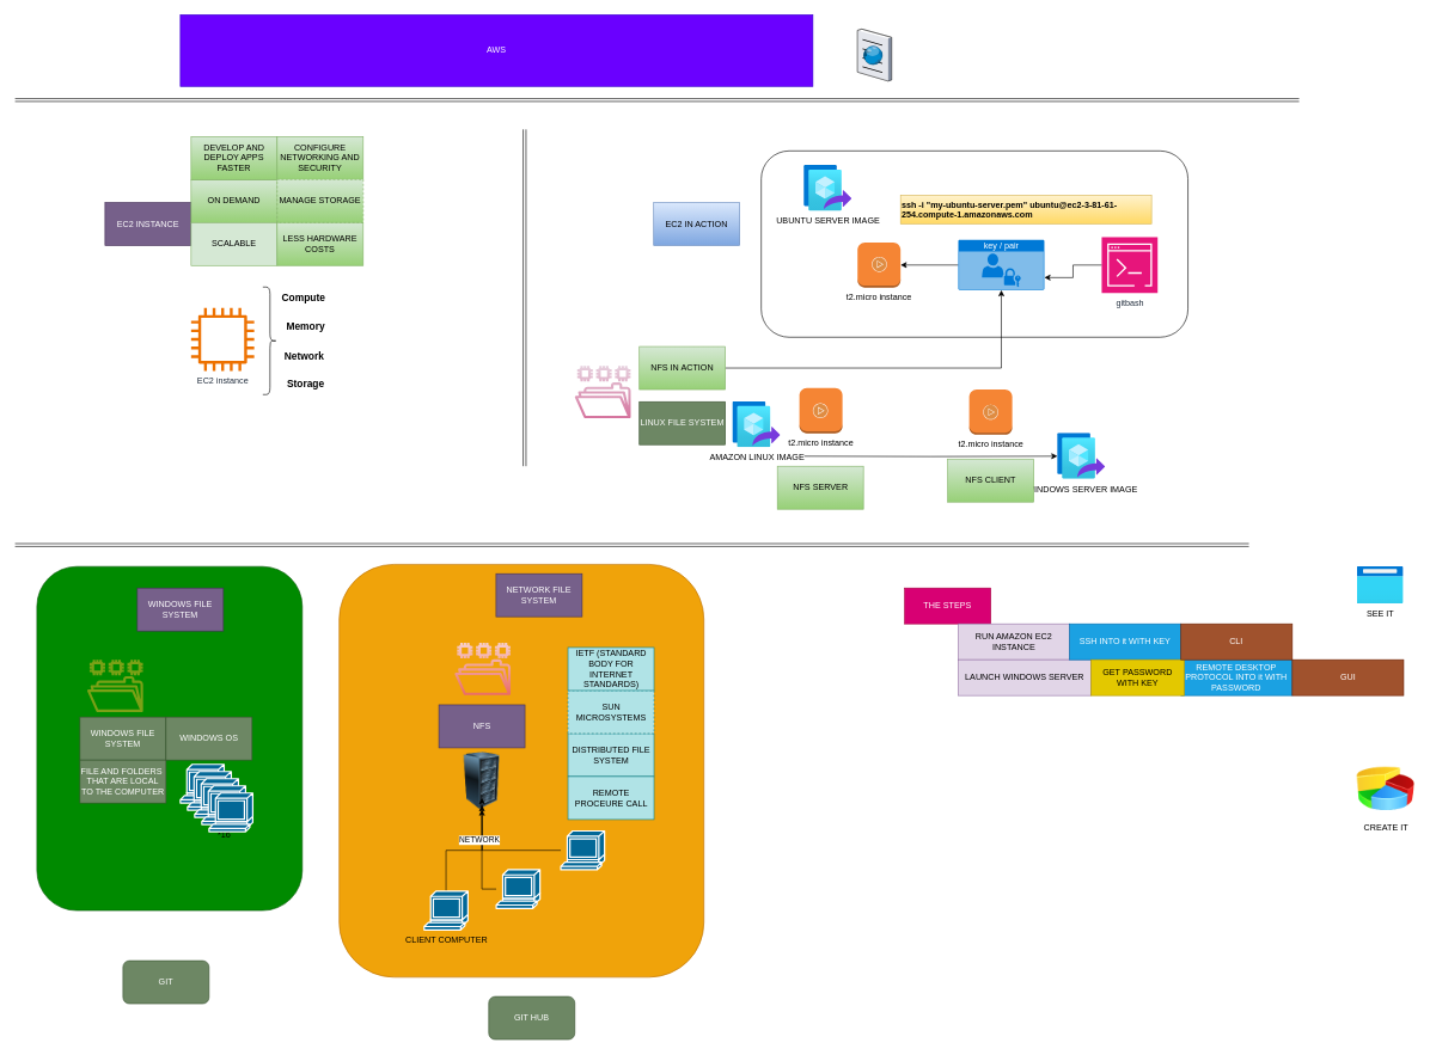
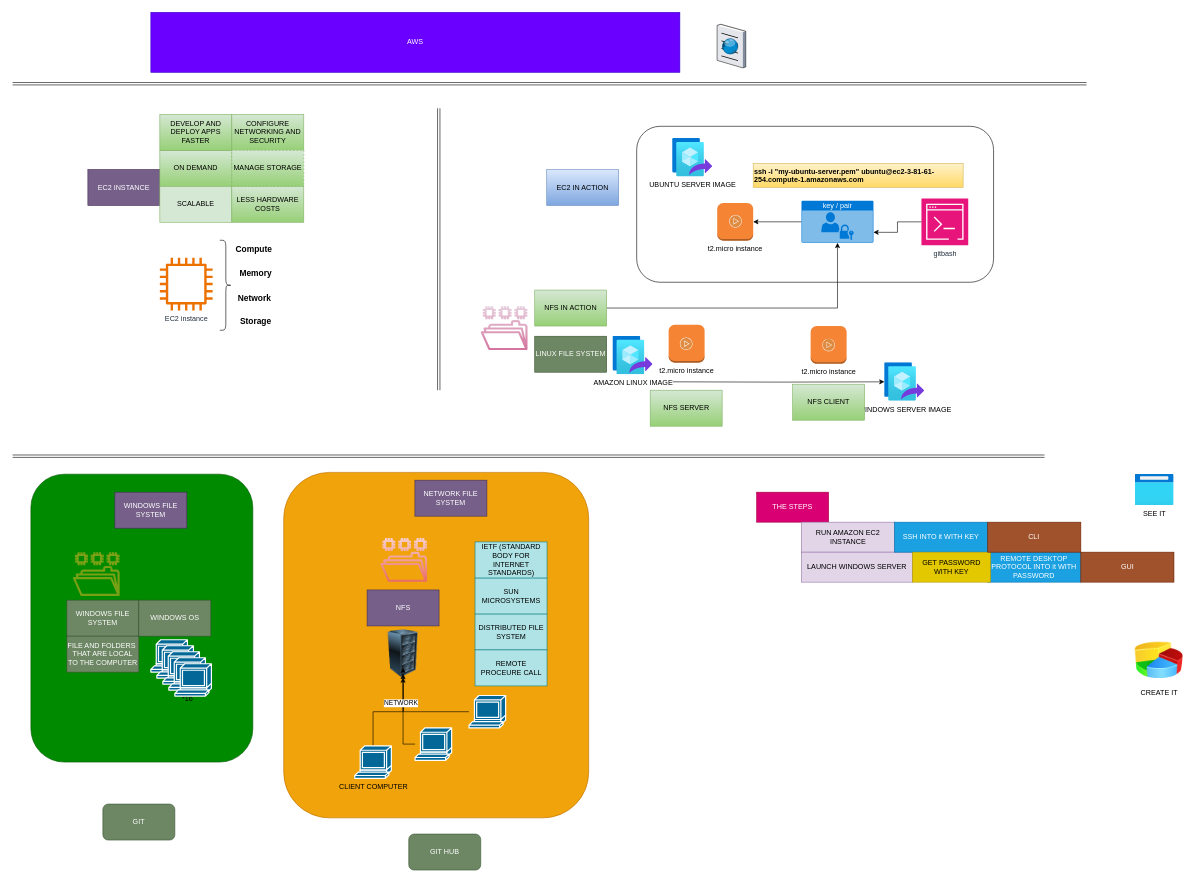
- <mxCell id="47" value="SUN MICROSYSTEMS" style="rounded=0;whiteSpace=wrap;html=1;fillColor=#b0e3e6;strokeColor=#0e8088;dashed=1;" vertex="1" parent="35"><mxGeometry x="200.5" y="60" width="120" height="60" as="geometry" /></mxCell>
+ <mxCell id="47" value="SUN MICROSYSTEMS" style="rounded=0;whiteSpace=wrap;html=1;fillColor=#b0e3e6;strokeColor=#0e8088;" vertex="1" parent="35"><mxGeometry x="200.5" y="60" width="120" height="60" as="geometry" /></mxCell>
